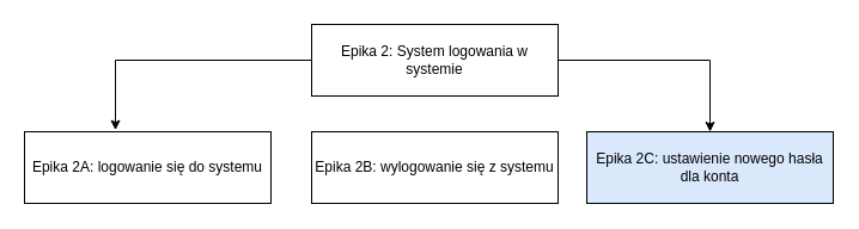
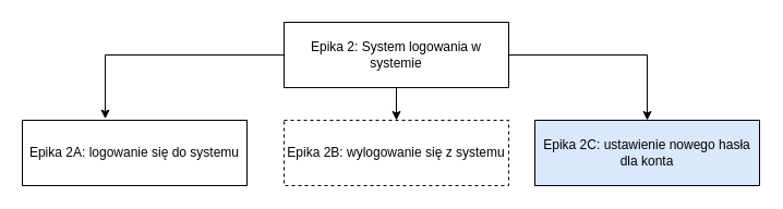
+ <mxCell id="4" style="edgeStyle=orthogonalEdgeStyle;rounded=0;orthogonalLoop=1;jettySize=auto;html=1;" edge="1" parent="1" source="5" target="7"><mxGeometry relative="1" as="geometry" /></mxCell>
- <mxCell id="7" value="Epika 2B: wylogowanie się z systemu" style="rounded=0;whiteSpace=wrap;html=1;" vertex="1" parent="1"><mxGeometry x="260" y="110" width="206" height="60" as="geometry" /></mxCell>
+ <mxCell id="7" value="Epika 2B: wylogowanie się z systemu" style="rounded=0;whiteSpace=wrap;html=1;dashed=1;" vertex="1" parent="1"><mxGeometry x="260" y="110" width="206" height="60" as="geometry" /></mxCell>
